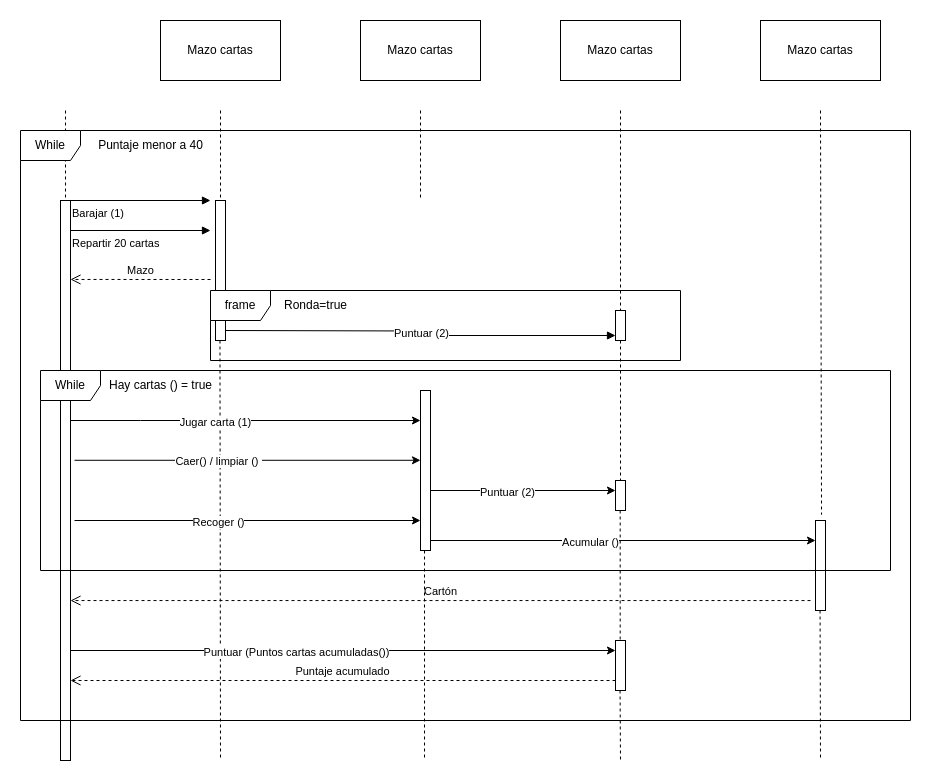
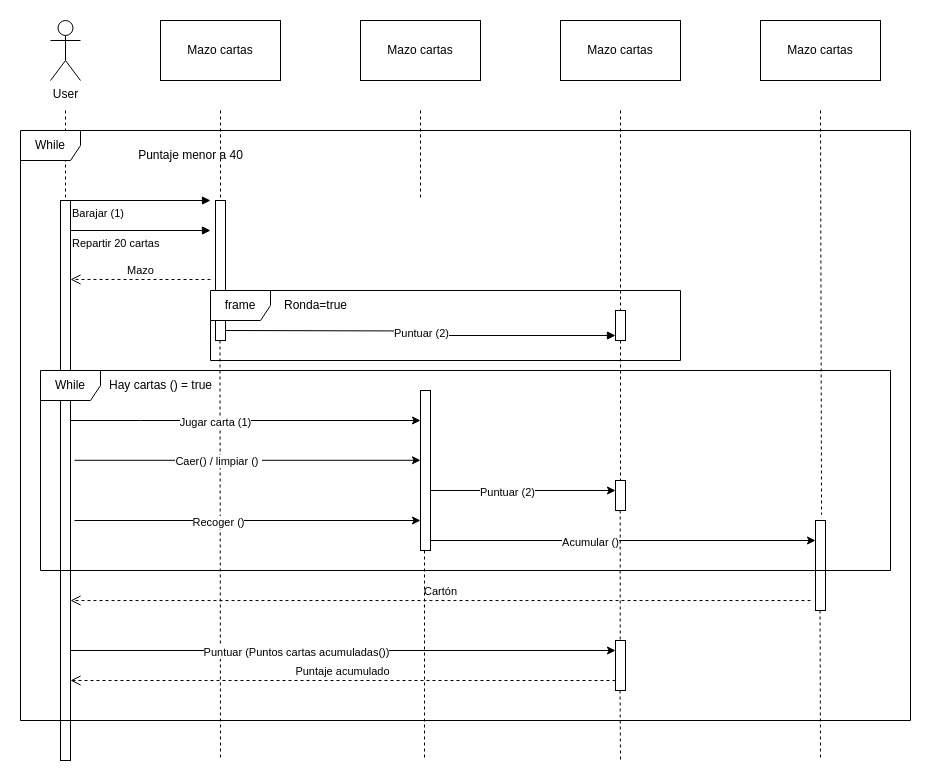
+ <mxCell id="2" value="User" style="shape=umlActor;verticalLabelPosition=bottom;verticalAlign=top;html=1;outlineConnect=0;" vertex="1" parent="1"><mxGeometry x="50" y="20" width="30" height="60" as="geometry" /></mxCell>
- <mxCell id="49" value="Puntaje menor a 40" style="text;html=1;align=center;verticalAlign=middle;resizable=0;points=[];autosize=1;strokeColor=none;fillColor=none;" vertex="1" parent="1"><mxGeometry x="85" y="130" width="130" height="30" as="geometry" /></mxCell>
+ <mxCell id="49" value="Puntaje menor a 40" style="text;html=1;align=center;verticalAlign=middle;resizable=0;points=[];autosize=1;strokeColor=none;fillColor=none;" vertex="1" parent="1"><mxGeometry x="125" y="140" width="130" height="30" as="geometry" /></mxCell>
